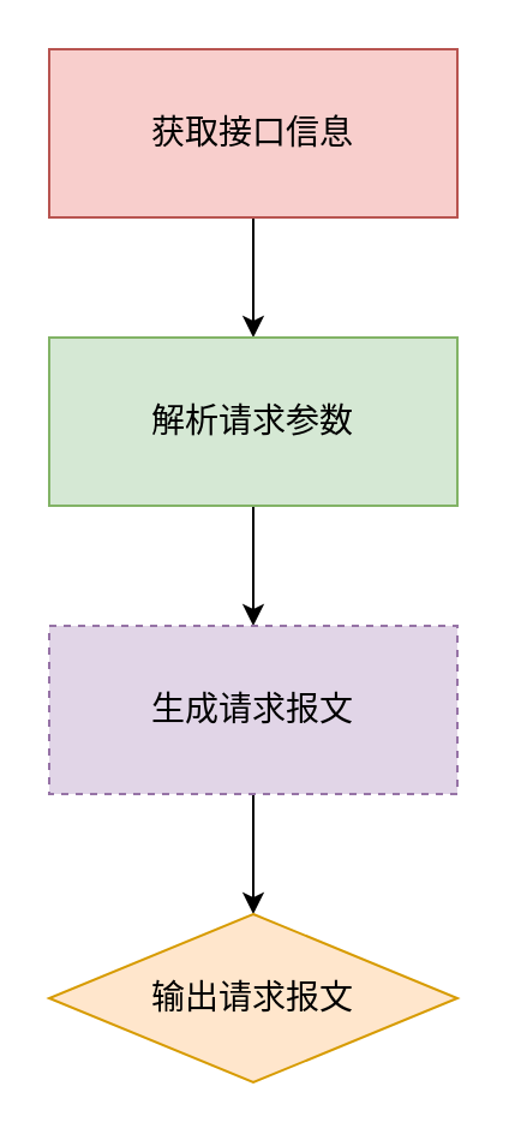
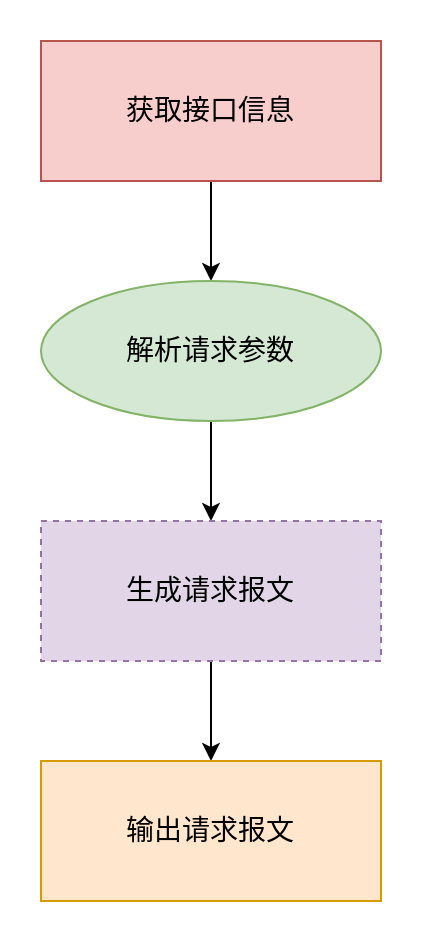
- <mxCell id="5" value="&lt;span style=&quot;font-size: 14px;&quot;&gt;解析请求参数&lt;/span&gt;" style="rounded=0;whiteSpace=wrap;html=1;fillColor=#d5e8d4;strokeColor=#82b366;" vertex="1" parent="1"><mxGeometry x="20" y="140" width="170" height="70" as="geometry" /></mxCell>
+ <mxCell id="5" value="&lt;span style=&quot;font-size: 14px;&quot;&gt;解析请求参数&lt;/span&gt;" style="ellipse;whiteSpace=wrap;html=1;fillColor=#d5e8d4;strokeColor=#82b366;" vertex="1" parent="1"><mxGeometry x="20" y="140" width="170" height="70" as="geometry" /></mxCell>
- <mxCell id="8" value="&lt;span style=&quot;font-size: 14px;&quot;&gt;输出请求报文&lt;/span&gt;" style="rhombus;whiteSpace=wrap;html=1;fillColor=#ffe6cc;strokeColor=#d79b00;" vertex="1" parent="1"><mxGeometry x="20" y="380" width="170" height="70" as="geometry" /></mxCell>
+ <mxCell id="8" value="&lt;span style=&quot;font-size: 14px;&quot;&gt;输出请求报文&lt;/span&gt;" style="rounded=0;whiteSpace=wrap;html=1;fillColor=#ffe6cc;strokeColor=#d79b00;" vertex="1" parent="1"><mxGeometry x="20" y="380" width="170" height="70" as="geometry" /></mxCell>
